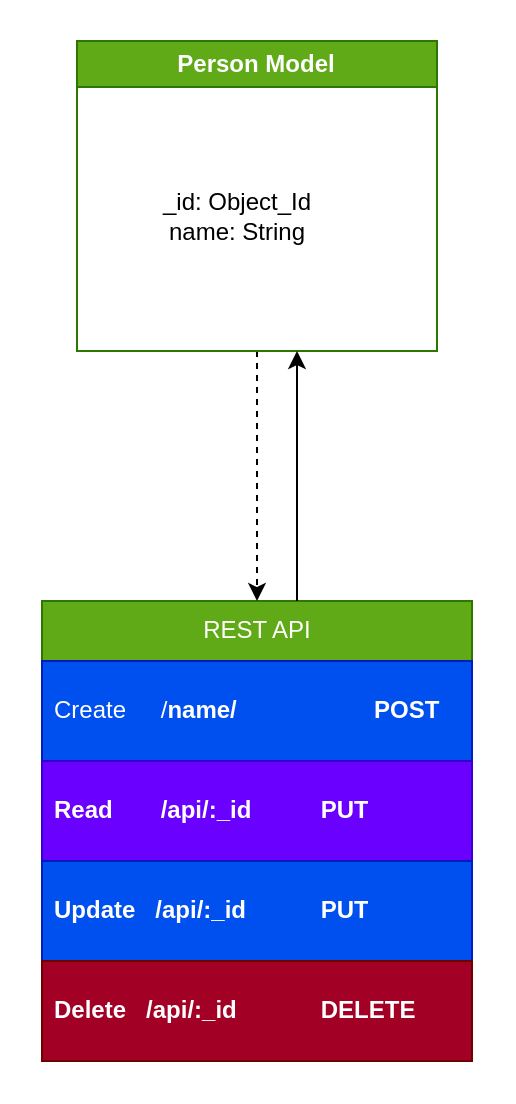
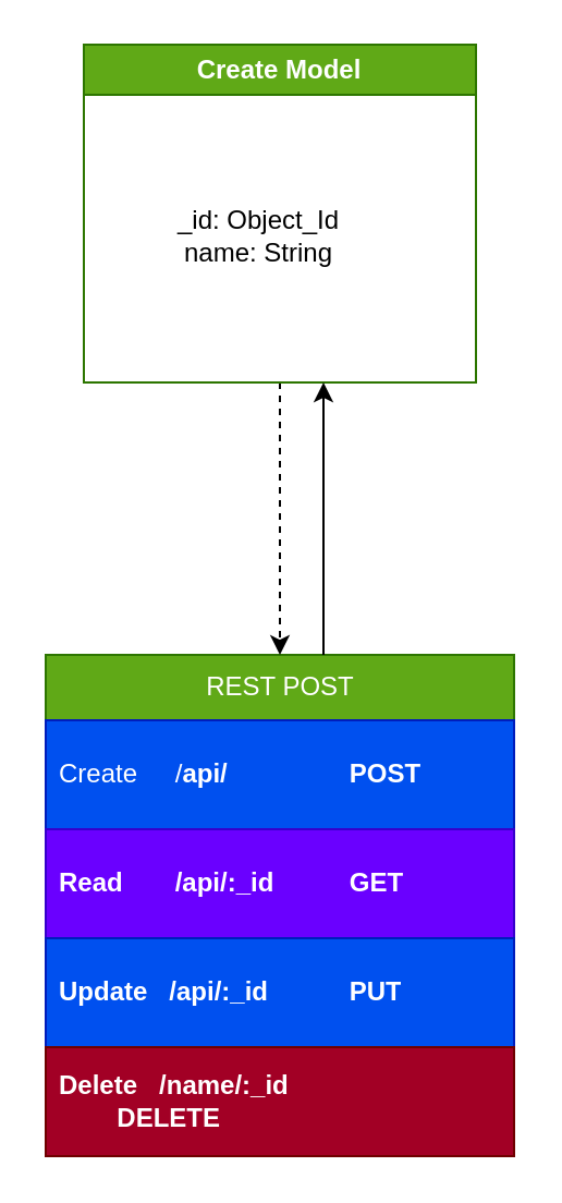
- <mxCell id="9" value="Person Model" style="swimlane;whiteSpace=wrap;html=1;rounded=0;fillColor=#60a917;fontColor=#ffffff;strokeColor=#2D7600;gradientColor=none;swimlaneFillColor=default;shadow=0;fillStyle=auto;labelBackgroundColor=none;" vertex="1" parent="1"><mxGeometry x="38" y="20" width="180" height="155" as="geometry" /></mxCell>
+ <mxCell id="9" value="Create Model" style="swimlane;whiteSpace=wrap;html=1;rounded=0;fillColor=#60a917;fontColor=#ffffff;strokeColor=#2D7600;gradientColor=none;swimlaneFillColor=default;shadow=0;fillStyle=auto;labelBackgroundColor=none;" vertex="1" parent="1"><mxGeometry x="38" y="20" width="180" height="155" as="geometry" /></mxCell>
- <mxCell id="2" value="REST API" style="swimlane;fontStyle=0;childLayout=stackLayout;horizontal=1;startSize=30;horizontalStack=0;resizeParent=1;resizeParentMax=0;resizeLast=0;collapsible=1;marginBottom=0;whiteSpace=wrap;html=1;fillColor=#60a917;fontColor=#ffffff;strokeColor=#2D7600;rounded=0;" vertex="1" parent="1"><mxGeometry x="20.5" y="300" width="215" height="230" as="geometry" /></mxCell>
+ <mxCell id="2" value="REST POST" style="swimlane;fontStyle=0;childLayout=stackLayout;horizontal=1;startSize=30;horizontalStack=0;resizeParent=1;resizeParentMax=0;resizeLast=0;collapsible=1;marginBottom=0;whiteSpace=wrap;html=1;fillColor=#60a917;fontColor=#ffffff;strokeColor=#2D7600;rounded=0;" vertex="1" parent="1"><mxGeometry x="20.5" y="300" width="215" height="230" as="geometry" /></mxCell>
- <mxCell id="4" value="Create&lt;span style=&quot;white-space: pre;&quot;&gt;&#09;&lt;/span&gt;/&lt;b&gt;name/&lt;/b&gt;&amp;nbsp; &amp;nbsp; &amp;nbsp; &amp;nbsp;&lt;span style=&quot;white-space: pre;&quot;&gt;&#09;&lt;/span&gt;&lt;span style=&quot;white-space: pre;&quot;&gt;&#09;&lt;/span&gt;&lt;b&gt;POST&lt;/b&gt;" style="text;strokeColor=#001DBC;fillColor=#0050ef;align=left;verticalAlign=middle;spacingLeft=4;spacingRight=4;overflow=hidden;points=[[0,0.5],[1,0.5]];portConstraint=eastwest;rotatable=0;whiteSpace=wrap;html=1;fontColor=#ffffff;" vertex="1" parent="2"><mxGeometry y="30" width="215" height="50" as="geometry" /></mxCell>
+ <mxCell id="4" value="Create&lt;span style=&quot;white-space: pre;&quot;&gt;&#09;&lt;/span&gt;/&lt;b&gt;api/&lt;/b&gt;&amp;nbsp; &amp;nbsp; &amp;nbsp; &amp;nbsp;&lt;span style=&quot;white-space: pre;&quot;&gt;&#09;&lt;/span&gt;&lt;span style=&quot;white-space: pre;&quot;&gt;&#09;&lt;/span&gt;&lt;b&gt;POST&lt;/b&gt;" style="text;strokeColor=#001DBC;fillColor=#0050ef;align=left;verticalAlign=middle;spacingLeft=4;spacingRight=4;overflow=hidden;points=[[0,0.5],[1,0.5]];portConstraint=eastwest;rotatable=0;whiteSpace=wrap;html=1;fontColor=#ffffff;" vertex="1" parent="2"><mxGeometry y="30" width="215" height="50" as="geometry" /></mxCell>
- <mxCell id="5" value="&lt;span style=&quot;color: rgb(255, 255, 255);&quot;&gt;&lt;/span&gt;&lt;b style=&quot;color: rgb(255, 255, 255);&quot;&gt;Read&lt;span style=&quot;white-space: pre;&quot;&gt;&#09;&lt;/span&gt;/api/:_id&lt;/b&gt;&lt;span style=&quot;color: rgb(255, 255, 255);&quot;&gt;&amp;nbsp; &amp;nbsp; &amp;nbsp; &amp;nbsp;&lt;span style=&quot;white-space: pre;&quot;&gt;&#09;&lt;/span&gt;&lt;b&gt;PUT&lt;/b&gt;&lt;/span&gt;" style="text;strokeColor=#3700CC;fillColor=#6a00ff;align=left;verticalAlign=middle;spacingLeft=4;spacingRight=4;overflow=hidden;points=[[0,0.5],[1,0.5]];portConstraint=eastwest;rotatable=0;whiteSpace=wrap;html=1;fontColor=#ffffff;" vertex="1" parent="2"><mxGeometry y="80" width="215" height="50" as="geometry" /></mxCell>
+ <mxCell id="5" value="&lt;span style=&quot;color: rgb(255, 255, 255);&quot;&gt;&lt;/span&gt;&lt;b style=&quot;color: rgb(255, 255, 255);&quot;&gt;Read&lt;span style=&quot;white-space: pre;&quot;&gt;&#09;&lt;/span&gt;/api/:_id&lt;/b&gt;&lt;span style=&quot;color: rgb(255, 255, 255);&quot;&gt;&amp;nbsp; &amp;nbsp; &amp;nbsp; &amp;nbsp;&lt;span style=&quot;white-space: pre;&quot;&gt;&#09;&lt;/span&gt;&lt;b&gt;GET&lt;/b&gt;&lt;/span&gt;" style="text;strokeColor=#3700CC;fillColor=#6a00ff;align=left;verticalAlign=middle;spacingLeft=4;spacingRight=4;overflow=hidden;points=[[0,0.5],[1,0.5]];portConstraint=eastwest;rotatable=0;whiteSpace=wrap;html=1;fontColor=#ffffff;" vertex="1" parent="2"><mxGeometry y="80" width="215" height="50" as="geometry" /></mxCell>
- <mxCell id="7" value="&lt;b style=&quot;color: rgb(255, 255, 255);&quot;&gt;&lt;span style=&quot;&quot;&gt;Delete&amp;nbsp; &amp;nbsp;&lt;/span&gt;/api/:_id&lt;/b&gt;&lt;span style=&quot;color: rgb(255, 255, 255);&quot;&gt;&amp;nbsp; &amp;nbsp; &amp;nbsp; &amp;nbsp;&lt;span style=&quot;&quot;&gt;&#09;&lt;span style=&quot;white-space: pre;&quot;&gt;&#09;&lt;/span&gt;&lt;b&gt;DELETE&lt;/b&gt;&lt;/span&gt;&lt;/span&gt;" style="text;strokeColor=#6F0000;fillColor=#a20025;align=left;verticalAlign=middle;spacingLeft=4;spacingRight=4;overflow=hidden;points=[[0,0.5],[1,0.5]];portConstraint=eastwest;rotatable=0;whiteSpace=wrap;html=1;fontColor=#ffffff;" vertex="1" parent="2"><mxGeometry y="180" width="215" height="50" as="geometry" /></mxCell>
+ <mxCell id="7" value="&lt;b style=&quot;color: rgb(255, 255, 255);&quot;&gt;&lt;span style=&quot;&quot;&gt;Delete&amp;nbsp; &amp;nbsp;&lt;/span&gt;/name/:_id&lt;/b&gt;&lt;span style=&quot;color: rgb(255, 255, 255);&quot;&gt;&amp;nbsp; &amp;nbsp; &amp;nbsp; &amp;nbsp;&lt;span style=&quot;&quot;&gt;&#09;&lt;span style=&quot;white-space: pre;&quot;&gt;&#09;&lt;/span&gt;&lt;b&gt;DELETE&lt;/b&gt;&lt;/span&gt;&lt;/span&gt;" style="text;strokeColor=#6F0000;fillColor=#a20025;align=left;verticalAlign=middle;spacingLeft=4;spacingRight=4;overflow=hidden;points=[[0,0.5],[1,0.5]];portConstraint=eastwest;rotatable=0;whiteSpace=wrap;html=1;fontColor=#ffffff;" vertex="1" parent="2"><mxGeometry y="180" width="215" height="50" as="geometry" /></mxCell>
